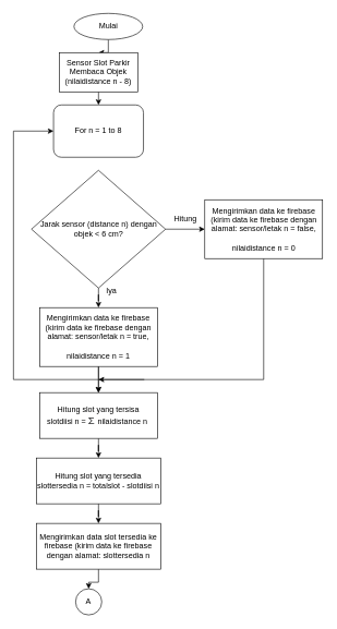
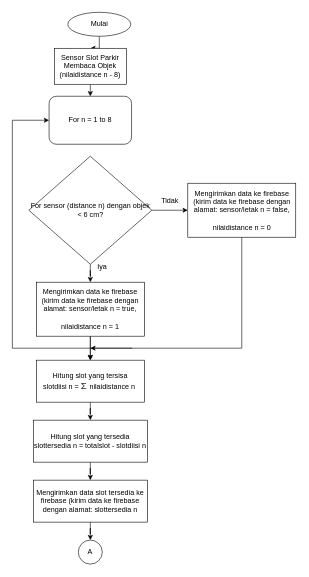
- <mxCell id="22" value="Hitung" style="text;html=1;align=center;verticalAlign=middle;whiteSpace=wrap;rounded=0;" parent="1" vertex="1"><mxGeometry x="252.5" y="320" width="60" height="30" as="geometry" /></mxCell>
+ <mxCell id="22" value="Tidak" style="text;html=1;align=center;verticalAlign=middle;whiteSpace=wrap;rounded=0;" parent="1" vertex="1"><mxGeometry x="252.5" y="320" width="60" height="30" as="geometry" /></mxCell>
- <mxCell id="9" value="Jarak sensor (distance n) dengan objek &amp;lt; 6 cm?" style="rhombus;whiteSpace=wrap;html=1;" parent="1" vertex="1"><mxGeometry x="47.5" y="260" width="205" height="180" as="geometry" /></mxCell>
+ <mxCell id="9" value="For sensor (distance n) dengan objek &amp;lt; 6 cm?" style="rhombus;whiteSpace=wrap;html=1;" parent="1" vertex="1"><mxGeometry x="47.5" y="260" width="205" height="180" as="geometry" /></mxCell>
- <mxCell id="23" value="A" style="ellipse;whiteSpace=wrap;html=1;aspect=fixed;" parent="1" vertex="1"><mxGeometry x="115" y="900" width="40" height="40" as="geometry" /></mxCell>
+ <mxCell id="23" value="A" style="ellipse;whiteSpace=wrap;html=1;aspect=fixed;" parent="1" vertex="1"><mxGeometry x="130" y="900" width="40" height="40" as="geometry" /></mxCell>
